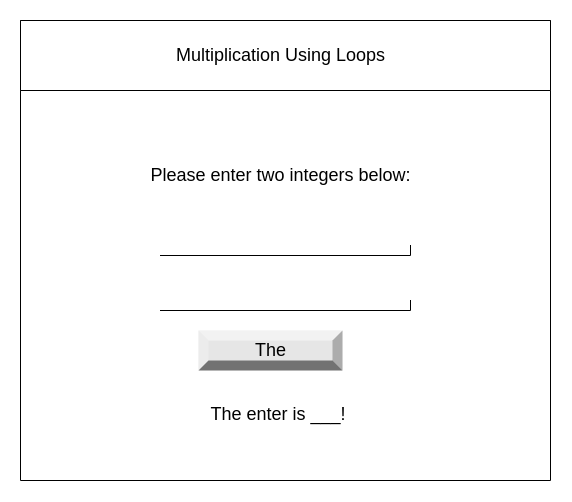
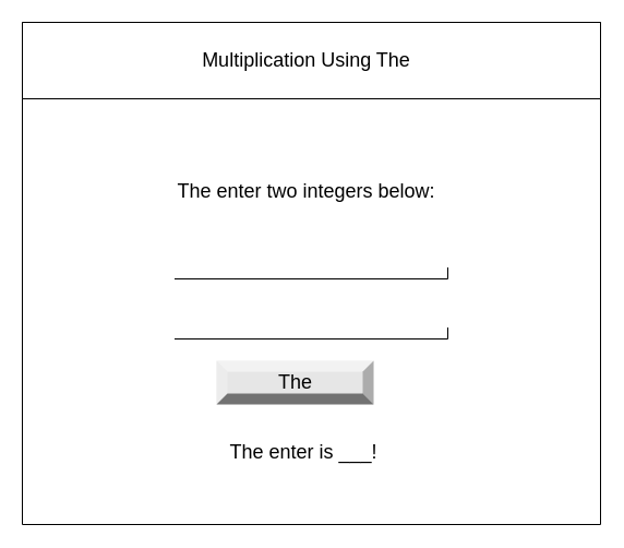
- <mxCell id="4" value="&lt;font style=&quot;font-size: 18px&quot;&gt;Multiplication Using Loops&lt;/font&gt;" style="text;html=1;resizable=0;autosize=1;align=center;verticalAlign=middle;points=[];fillColor=none;strokeColor=none;rounded=0;" parent="1" vertex="1"><mxGeometry x="170" y="45" width="220" height="20" as="geometry" /></mxCell>
+ <mxCell id="4" value="&lt;font style=&quot;font-size: 18px&quot;&gt;Multiplication Using The&lt;/font&gt;" style="text;html=1;resizable=0;autosize=1;align=center;verticalAlign=middle;points=[];fillColor=none;strokeColor=none;rounded=0;" parent="1" vertex="1"><mxGeometry x="170" y="45" width="220" height="20" as="geometry" /></mxCell>
- <mxCell id="5" value="Please enter two integers below:" style="text;html=1;resizable=0;autosize=1;align=center;verticalAlign=middle;points=[];fillColor=none;strokeColor=none;rounded=0;fontSize=18;" parent="1" vertex="1"><mxGeometry x="140" y="160" width="280" height="30" as="geometry" /></mxCell>
+ <mxCell id="5" value="The enter two integers below:" style="text;html=1;resizable=0;autosize=1;align=center;verticalAlign=middle;points=[];fillColor=none;strokeColor=none;rounded=0;fontSize=18;" parent="1" vertex="1"><mxGeometry x="140" y="160" width="280" height="30" as="geometry" /></mxCell>
